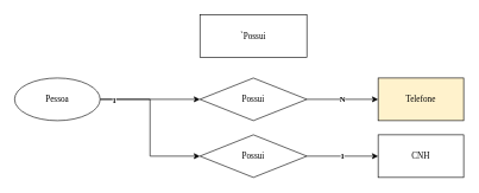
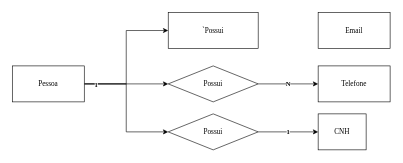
+ <mxCell id="2" style="edgeStyle=orthogonalEdgeStyle;rounded=0;orthogonalLoop=1;jettySize=auto;html=1;entryX=0;entryY=0.5;entryDx=0;entryDy=0;fontFamily=Times New Roman;" edge="1" parent="1" source="6" target="7"><mxGeometry relative="1" as="geometry" /></mxCell>
+ <mxCell id="12" value="Email" style="rounded=0;whiteSpace=wrap;html=1;fontFamily=Times New Roman;" vertex="1" parent="1"><mxGeometry x="530" y="20" width="120" height="60" as="geometry" /></mxCell>
- <mxCell id="6" value="Pessoa" style="ellipse;whiteSpace=wrap;html=1;fontFamily=Times New Roman;" vertex="1" parent="1"><mxGeometry x="20" y="109" width="120" height="60" as="geometry" /></mxCell>
+ <mxCell id="6" value="Pessoa" style="rounded=0;whiteSpace=wrap;html=1;fontFamily=Times New Roman;" vertex="1" parent="1"><mxGeometry x="20" y="109" width="120" height="60" as="geometry" /></mxCell>
- <mxCell id="13" value="Telefone" style="rounded=0;whiteSpace=wrap;html=1;fontFamily=Times New Roman;fillColor=#fff2cc;" vertex="1" parent="1"><mxGeometry x="530" y="109" width="120" height="60" as="geometry" /></mxCell>
+ <mxCell id="13" value="Telefone" style="rounded=0;whiteSpace=wrap;html=1;fontFamily=Times New Roman;" vertex="1" parent="1"><mxGeometry x="530" y="109" width="120" height="60" as="geometry" /></mxCell>
- <mxCell id="14" value="CNH" style="rounded=0;whiteSpace=wrap;html=1;fontFamily=Times New Roman;" vertex="1" parent="1"><mxGeometry x="530" y="189" width="120" height="60" as="geometry" /></mxCell>
+ <mxCell id="14" value="CNH" style="rounded=0;whiteSpace=wrap;html=1;fontFamily=Times New Roman;" vertex="1" parent="1"><mxGeometry x="530" y="189" width="80" height="60" as="geometry" /></mxCell>
